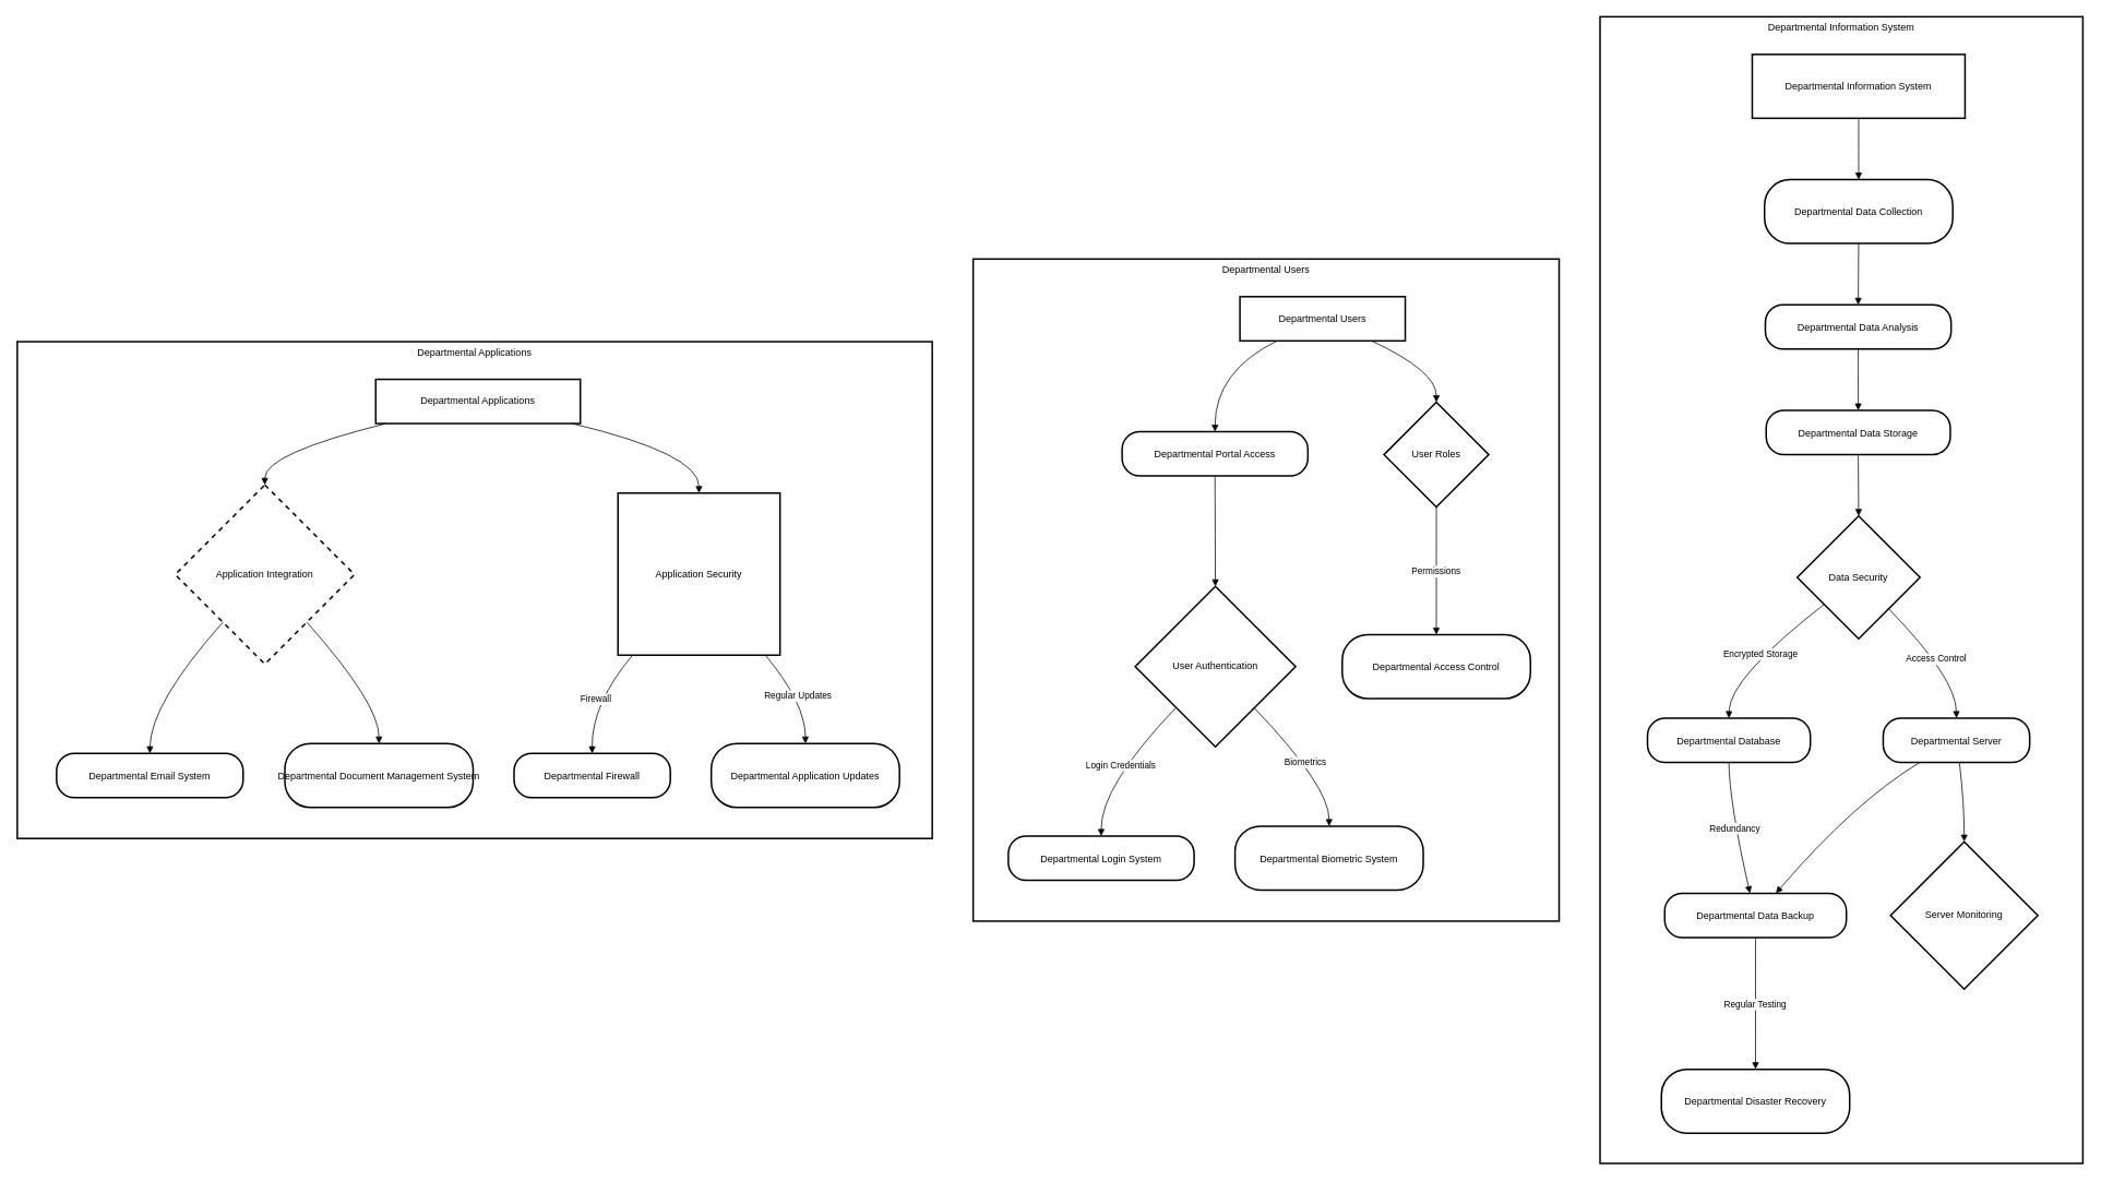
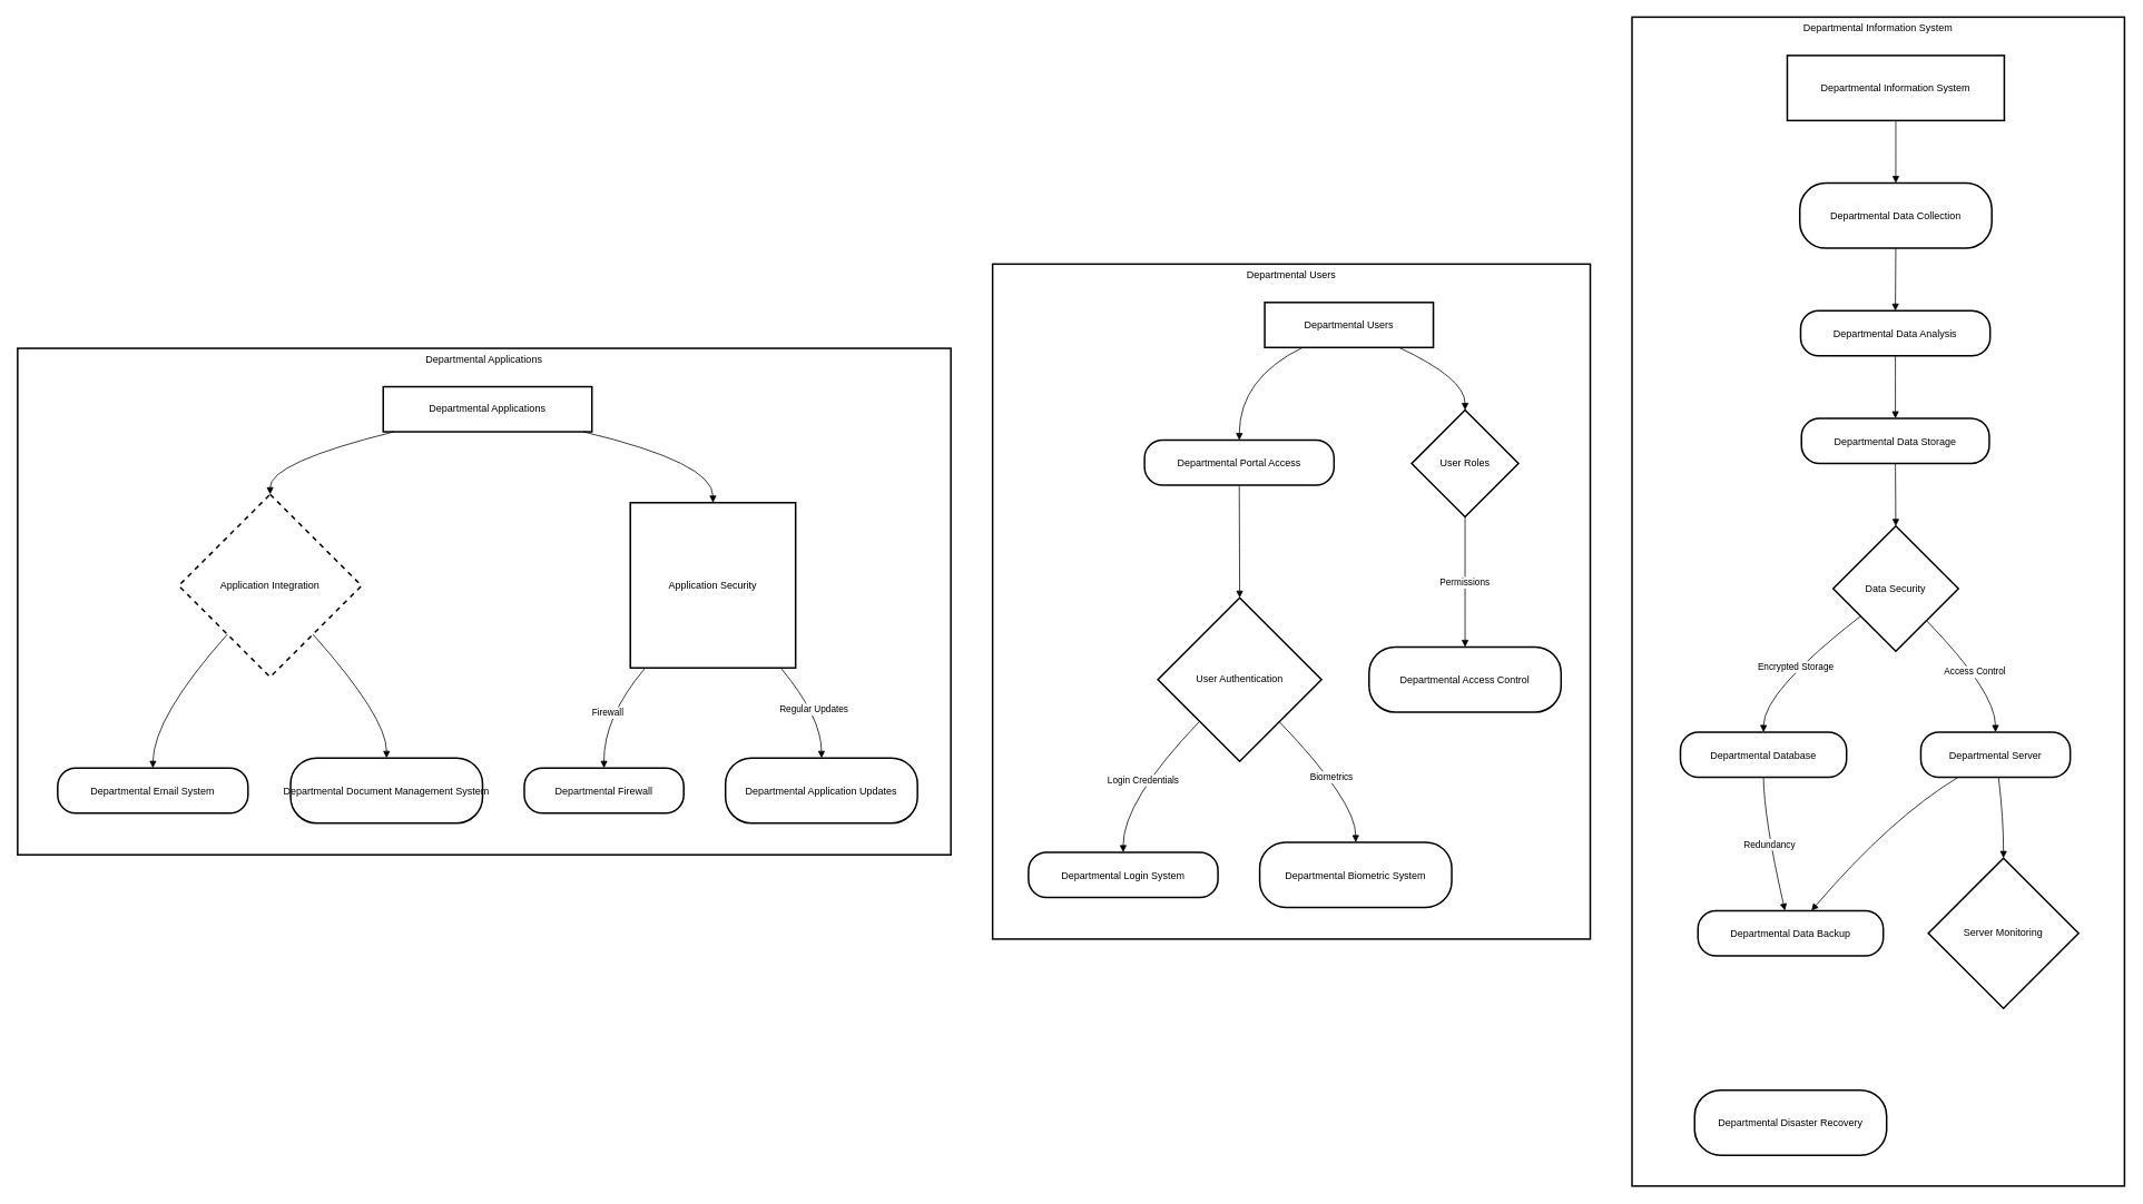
- <mxCell id="50" value="Regular Testing" style="curved=1;startArrow=none;endArrow=block;exitX=0.5;exitY=1.01;entryX=0.5;entryY=0;" edge="1" parent="30" source="38" target="40"><mxGeometry relative="1" as="geometry"><Array as="points" /></mxGeometry></mxCell>
